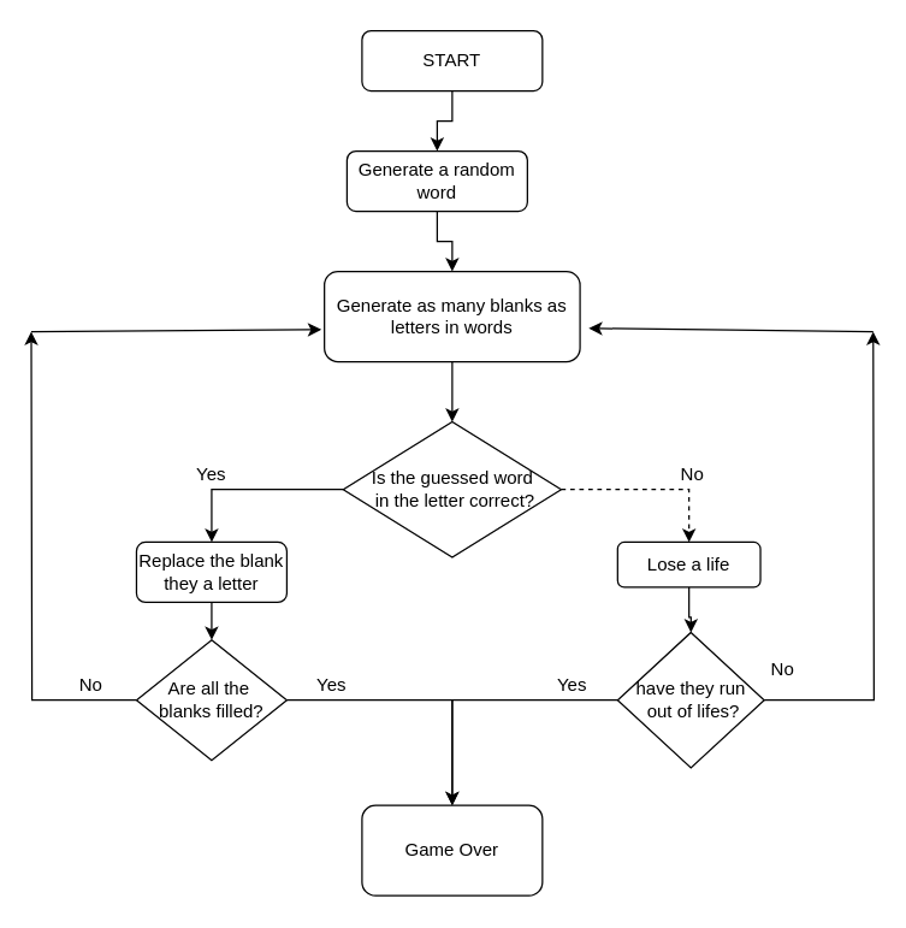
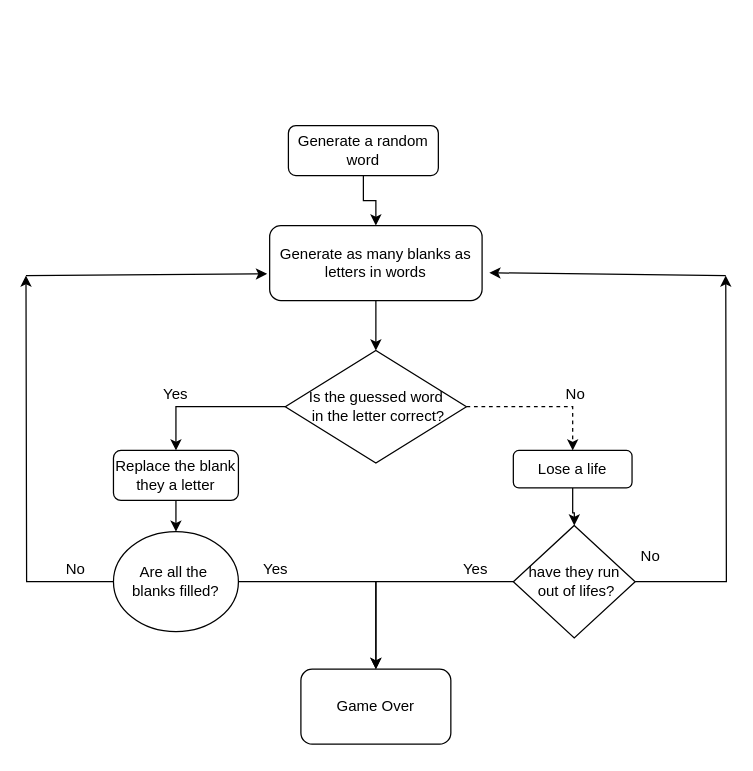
- <mxCell id="3" value="START" style="rounded=1;whiteSpace=wrap;html=1;fontSize=12;glass=0;strokeWidth=1;shadow=0;" parent="1" vertex="1"><mxGeometry x="240" y="20" width="120" height="40" as="geometry" /></mxCell>
- <mxCell id="2" value="" style="edgeStyle=orthogonalEdgeStyle;rounded=0;orthogonalLoop=1;jettySize=auto;html=1;" edge="1" parent="1" source="3" target="5"><mxGeometry relative="1" as="geometry" /></mxCell>
- <mxCell id="21" value="Are all the&amp;nbsp;&lt;div&gt;blanks filled?&lt;/div&gt;" style="rhombus;whiteSpace=wrap;html=1;" vertex="1" parent="1"><mxGeometry x="90" y="425" width="100" height="80" as="geometry" /></mxCell>
+ <mxCell id="21" value="Are all the&amp;nbsp;&lt;div&gt;blanks filled?&lt;/div&gt;" style="ellipse;whiteSpace=wrap;html=1;" vertex="1" parent="1"><mxGeometry x="90" y="425" width="100" height="80" as="geometry" /></mxCell>
